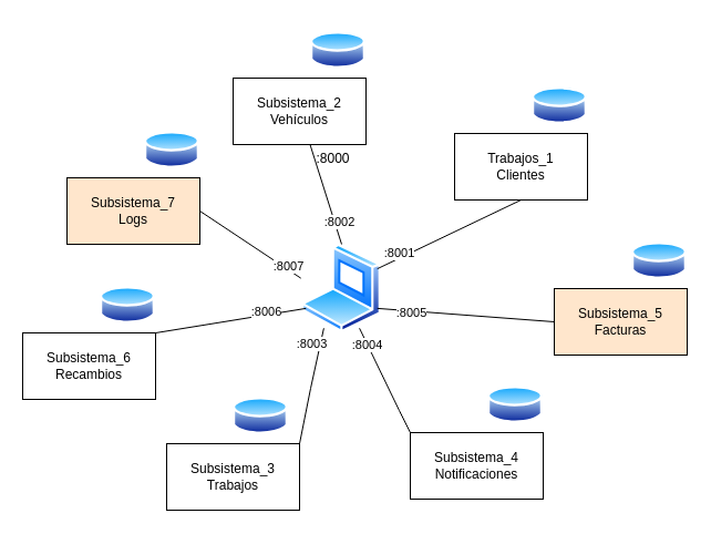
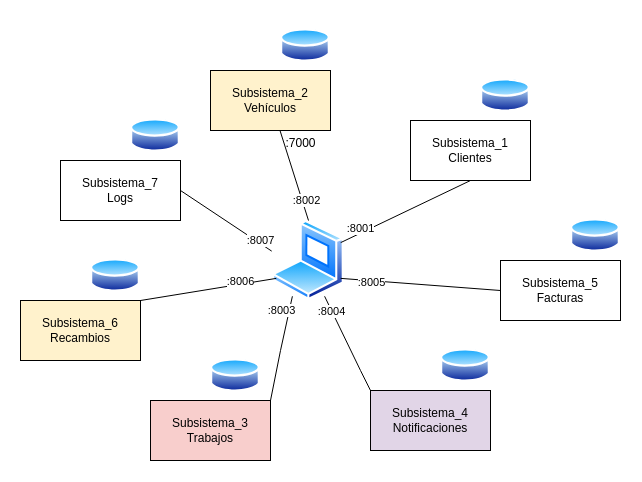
- <mxCell id="27" value="Subsistema_2&lt;br&gt;Vehículos" style="rounded=0;whiteSpace=wrap;html=1;" vertex="1" parent="26"><mxGeometry y="50" width="120" height="60" as="geometry" /></mxCell>
+ <mxCell id="27" value="Subsistema_2&lt;br&gt;Vehículos" style="rounded=0;whiteSpace=wrap;html=1;fillColor=#fff2cc;" vertex="1" parent="26"><mxGeometry y="50" width="120" height="60" as="geometry" /></mxCell>
- <mxCell id="45" value=":8000" style="text;html=1;align=center;verticalAlign=middle;resizable=0;points=[];autosize=1;strokeColor=none;fillColor=none;" vertex="1" parent="1"><mxGeometry x="275" y="128" width="50" height="30" as="geometry" /></mxCell>
+ <mxCell id="45" value=":7000" style="text;html=1;align=center;verticalAlign=middle;resizable=0;points=[];autosize=1;strokeColor=none;fillColor=none;" vertex="1" parent="1"><mxGeometry x="275" y="128" width="50" height="30" as="geometry" /></mxCell>
- <mxCell id="23" value="Trabajos_1&lt;br&gt;Clientes" style="rounded=0;whiteSpace=wrap;html=1;" vertex="1" parent="22"><mxGeometry y="50" width="120" height="60" as="geometry" /></mxCell>
+ <mxCell id="23" value="Subsistema_1&lt;br&gt;Clientes" style="rounded=0;whiteSpace=wrap;html=1;" vertex="1" parent="22"><mxGeometry y="50" width="120" height="60" as="geometry" /></mxCell>
- <mxCell id="3" value="Subsistema_7&lt;br&gt;Logs" style="rounded=0;whiteSpace=wrap;html=1;fillColor=#ffe6cc;" vertex="1" parent="2"><mxGeometry y="50" width="120" height="60" as="geometry" /></mxCell>
+ <mxCell id="3" value="Subsistema_7&lt;br&gt;Logs" style="rounded=0;whiteSpace=wrap;html=1;" vertex="1" parent="2"><mxGeometry y="50" width="120" height="60" as="geometry" /></mxCell>
- <mxCell id="19" value="Subsistema_5&lt;br&gt;Facturas" style="rounded=0;whiteSpace=wrap;html=1;fillColor=#ffe6cc;" vertex="1" parent="18"><mxGeometry y="50" width="120" height="60" as="geometry" /></mxCell>
+ <mxCell id="19" value="Subsistema_5&lt;br&gt;Facturas" style="rounded=0;whiteSpace=wrap;html=1;" vertex="1" parent="18"><mxGeometry y="50" width="120" height="60" as="geometry" /></mxCell>
- <mxCell id="7" value="Subsistema_6&lt;br&gt;Recambios" style="rounded=0;whiteSpace=wrap;html=1;" vertex="1" parent="6"><mxGeometry y="50" width="120" height="60" as="geometry" /></mxCell>
+ <mxCell id="7" value="Subsistema_6&lt;br&gt;Recambios" style="rounded=0;whiteSpace=wrap;html=1;fillColor=#fff2cc;" vertex="1" parent="6"><mxGeometry y="50" width="120" height="60" as="geometry" /></mxCell>
- <mxCell id="15" value="Subsistema_4&lt;br&gt;Notificaciones" style="rounded=0;whiteSpace=wrap;html=1;" vertex="1" parent="14"><mxGeometry y="50" width="120" height="60" as="geometry" /></mxCell>
+ <mxCell id="15" value="Subsistema_4&lt;br&gt;Notificaciones" style="rounded=0;whiteSpace=wrap;html=1;fillColor=#e1d5e7;" vertex="1" parent="14"><mxGeometry y="50" width="120" height="60" as="geometry" /></mxCell>
- <mxCell id="11" value="Subsistema_3&lt;br&gt;Trabajos" style="rounded=0;whiteSpace=wrap;html=1;" vertex="1" parent="10"><mxGeometry y="50" width="120" height="60" as="geometry" /></mxCell>
+ <mxCell id="11" value="Subsistema_3&lt;br&gt;Trabajos" style="rounded=0;whiteSpace=wrap;html=1;fillColor=#f8cecc;" vertex="1" parent="10"><mxGeometry y="50" width="120" height="60" as="geometry" /></mxCell>
